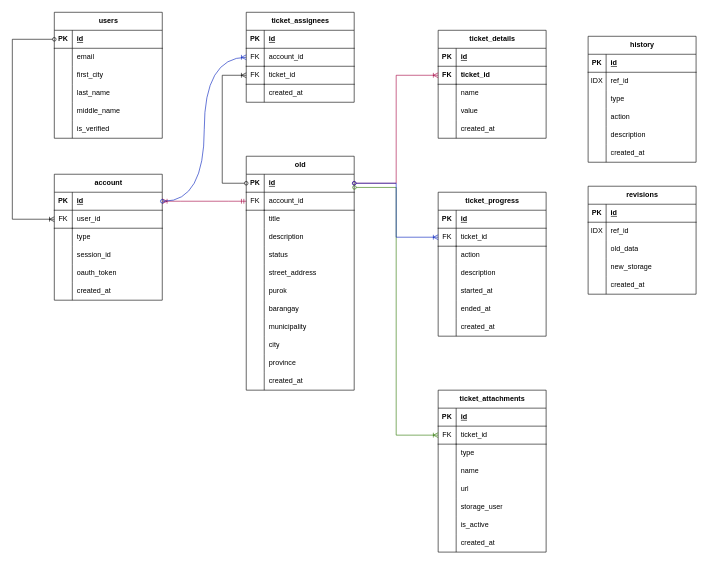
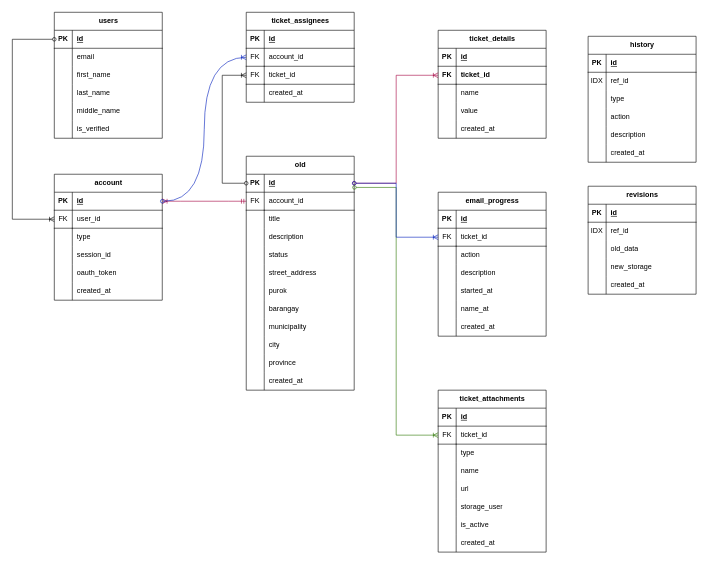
- <mxCell id="111" value="first_city" style="shape=partialRectangle;connectable=0;fillColor=none;top=0;left=0;bottom=0;right=0;align=left;spacingLeft=6;overflow=hidden;whiteSpace=wrap;html=1;" parent="109" vertex="1"><mxGeometry x="30" width="150" height="30" as="geometry"><mxRectangle width="150" height="30" as="alternateBounds" /></mxGeometry></mxCell>
+ <mxCell id="111" value="first_name" style="shape=partialRectangle;connectable=0;fillColor=none;top=0;left=0;bottom=0;right=0;align=left;spacingLeft=6;overflow=hidden;whiteSpace=wrap;html=1;" parent="109" vertex="1"><mxGeometry x="30" width="150" height="30" as="geometry"><mxRectangle width="150" height="30" as="alternateBounds" /></mxGeometry></mxCell>
- <mxCell id="80" value="ticket_progress" style="shape=table;startSize=30;container=1;collapsible=1;childLayout=tableLayout;fixedRows=1;rowLines=0;fontStyle=1;align=center;resizeLast=1;html=1;" parent="1" vertex="1"><mxGeometry x="730" y="320" width="180" height="240" as="geometry" /></mxCell>
+ <mxCell id="80" value="email_progress" style="shape=table;startSize=30;container=1;collapsible=1;childLayout=tableLayout;fixedRows=1;rowLines=0;fontStyle=1;align=center;resizeLast=1;html=1;" parent="1" vertex="1"><mxGeometry x="730" y="320" width="180" height="240" as="geometry" /></mxCell>
- <mxCell id="98" value="ended_at" style="shape=partialRectangle;connectable=0;fillColor=none;top=0;left=0;bottom=0;right=0;align=left;spacingLeft=6;overflow=hidden;whiteSpace=wrap;html=1;" vertex="1" parent="96"><mxGeometry x="30" width="150" height="30" as="geometry"><mxRectangle width="150" height="30" as="alternateBounds" /></mxGeometry></mxCell>
+ <mxCell id="98" value="name_at" style="shape=partialRectangle;connectable=0;fillColor=none;top=0;left=0;bottom=0;right=0;align=left;spacingLeft=6;overflow=hidden;whiteSpace=wrap;html=1;" vertex="1" parent="96"><mxGeometry x="30" width="150" height="30" as="geometry"><mxRectangle width="150" height="30" as="alternateBounds" /></mxGeometry></mxCell>
